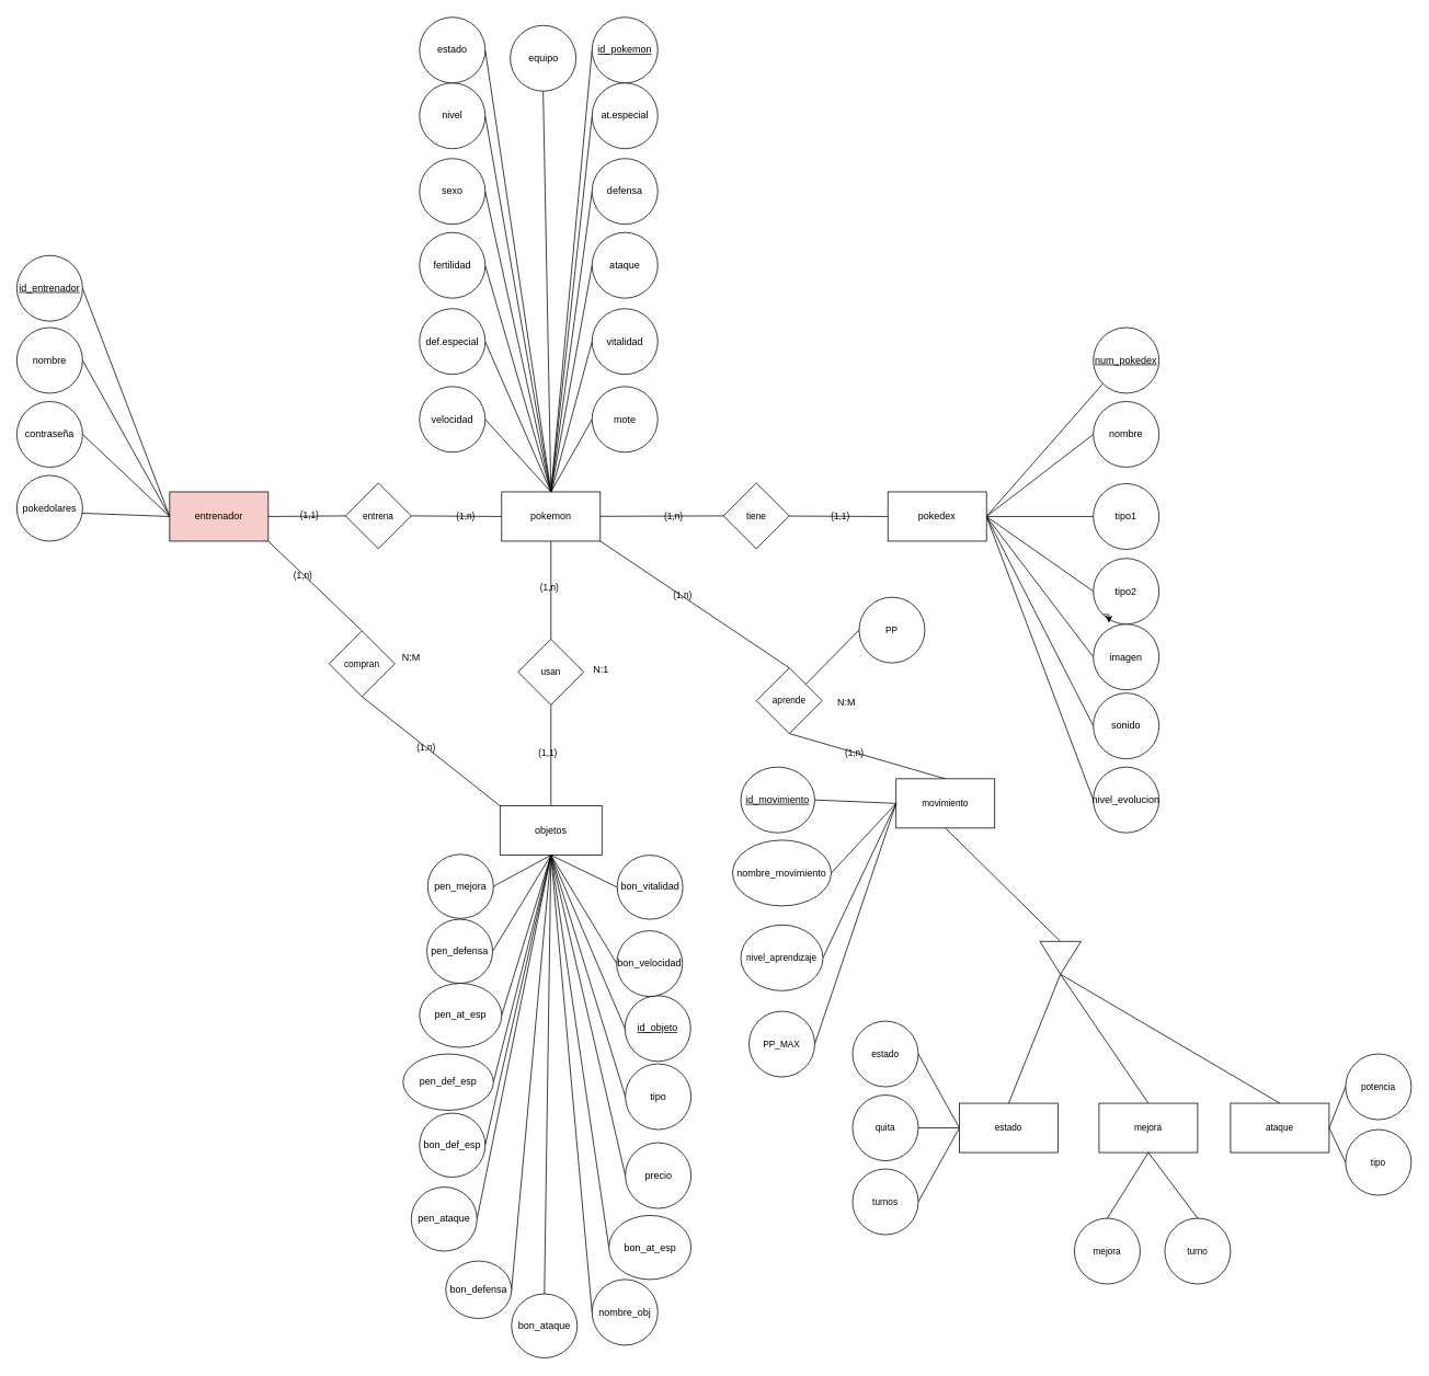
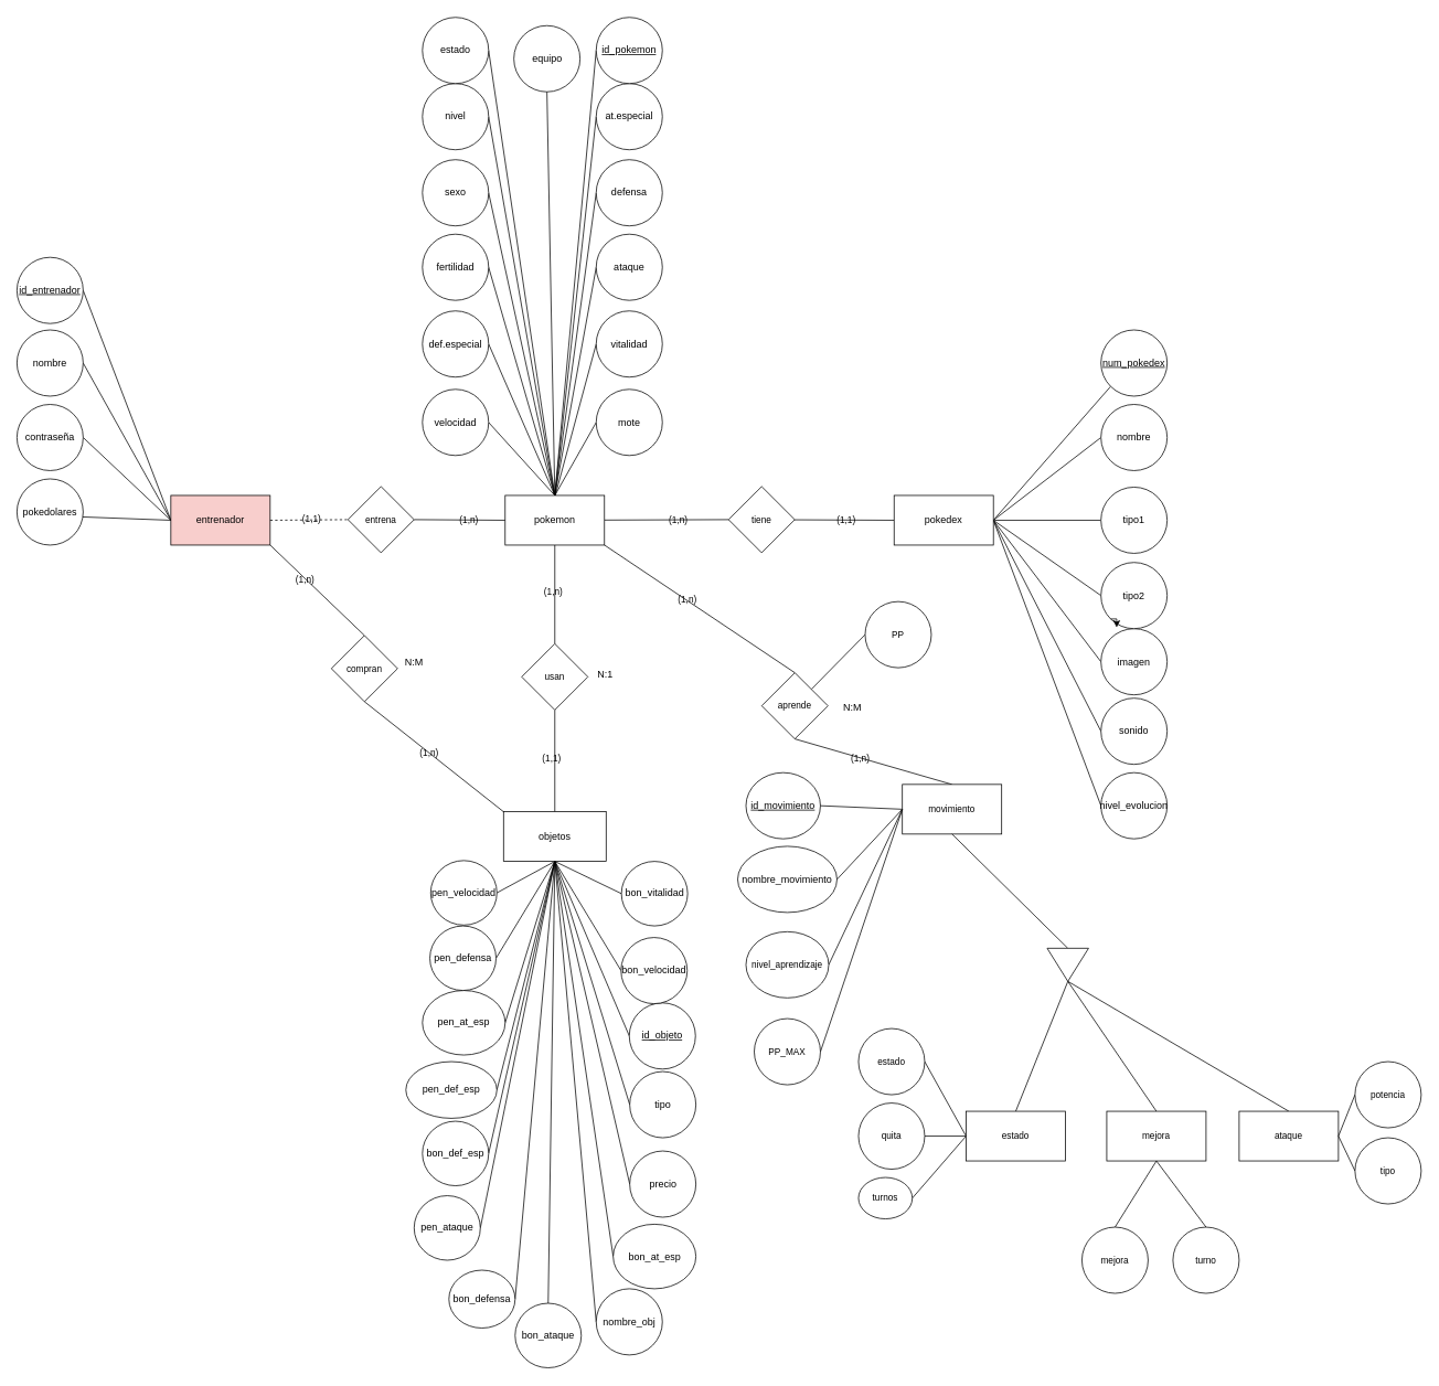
- <mxCell id="125" value="" style="rounded=0;orthogonalLoop=1;jettySize=auto;html=1;entryX=0;entryY=0.5;entryDx=0;entryDy=0;endArrow=none;startFill=0;exitX=1;exitY=0.5;exitDx=0;exitDy=0;labelBackgroundColor=none;fontColor=default;" edge="1" parent="1" source="71" target="127"><mxGeometry relative="1" as="geometry"><mxPoint x="326" y="632" as="sourcePoint" /><mxPoint x="610" y="627.75" as="targetPoint" /></mxGeometry></mxCell>
+ <mxCell id="125" value="" style="rounded=0;orthogonalLoop=1;jettySize=auto;html=1;entryX=0;entryY=0.5;entryDx=0;entryDy=0;endArrow=none;startFill=0;exitX=1;exitY=0.5;exitDx=0;exitDy=0;labelBackgroundColor=none;fontColor=default;dashed=1;" edge="1" parent="1" source="71" target="127"><mxGeometry relative="1" as="geometry"><mxPoint x="326" y="632" as="sourcePoint" /><mxPoint x="610" y="627.75" as="targetPoint" /></mxGeometry></mxCell>
- <mxCell id="50" value="pen_mejora" style="ellipse;whiteSpace=wrap;html=1;labelBackgroundColor=none;" vertex="1" parent="1"><mxGeometry x="520" y="1039" width="80" height="78" as="geometry" /></mxCell>
+ <mxCell id="50" value="pen_velocidad" style="ellipse;whiteSpace=wrap;html=1;labelBackgroundColor=none;" vertex="1" parent="1"><mxGeometry x="520" y="1039" width="80" height="78" as="geometry" /></mxCell>
- <mxCell id="113" value="turnos" style="ellipse;whiteSpace=wrap;html=1;fontFamily=Helvetica;fontSize=11;labelBackgroundColor=none;" vertex="1" parent="1"><mxGeometry x="1037" y="1422" width="80" height="80" as="geometry" /></mxCell>
+ <mxCell id="113" value="turnos" style="ellipse;whiteSpace=wrap;html=1;fontFamily=Helvetica;fontSize=11;labelBackgroundColor=none;" vertex="1" parent="1"><mxGeometry x="1037" y="1422" width="65" height="50" as="geometry" /></mxCell>
